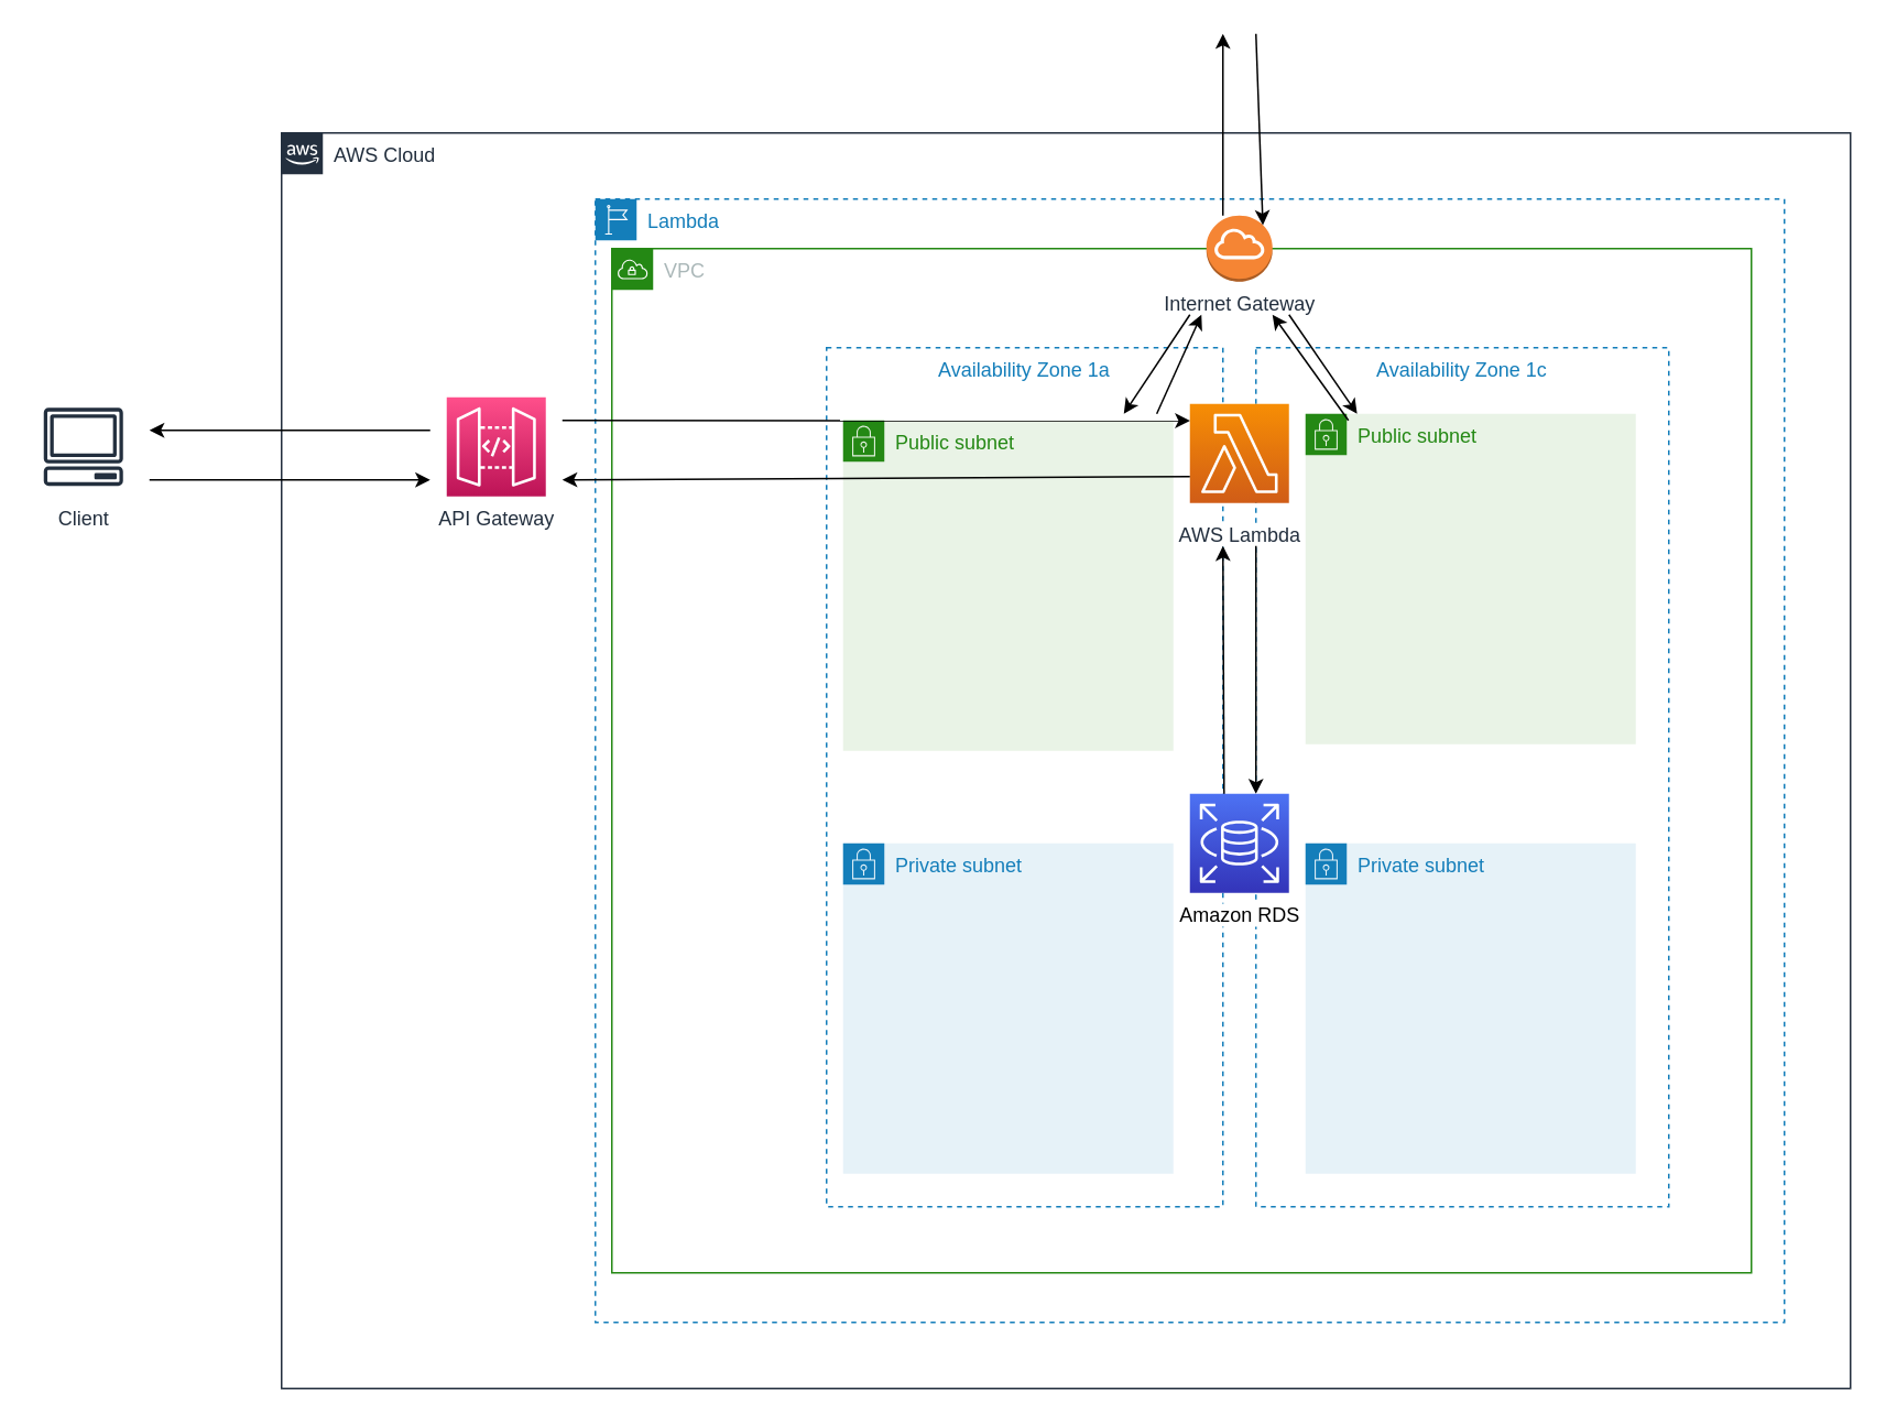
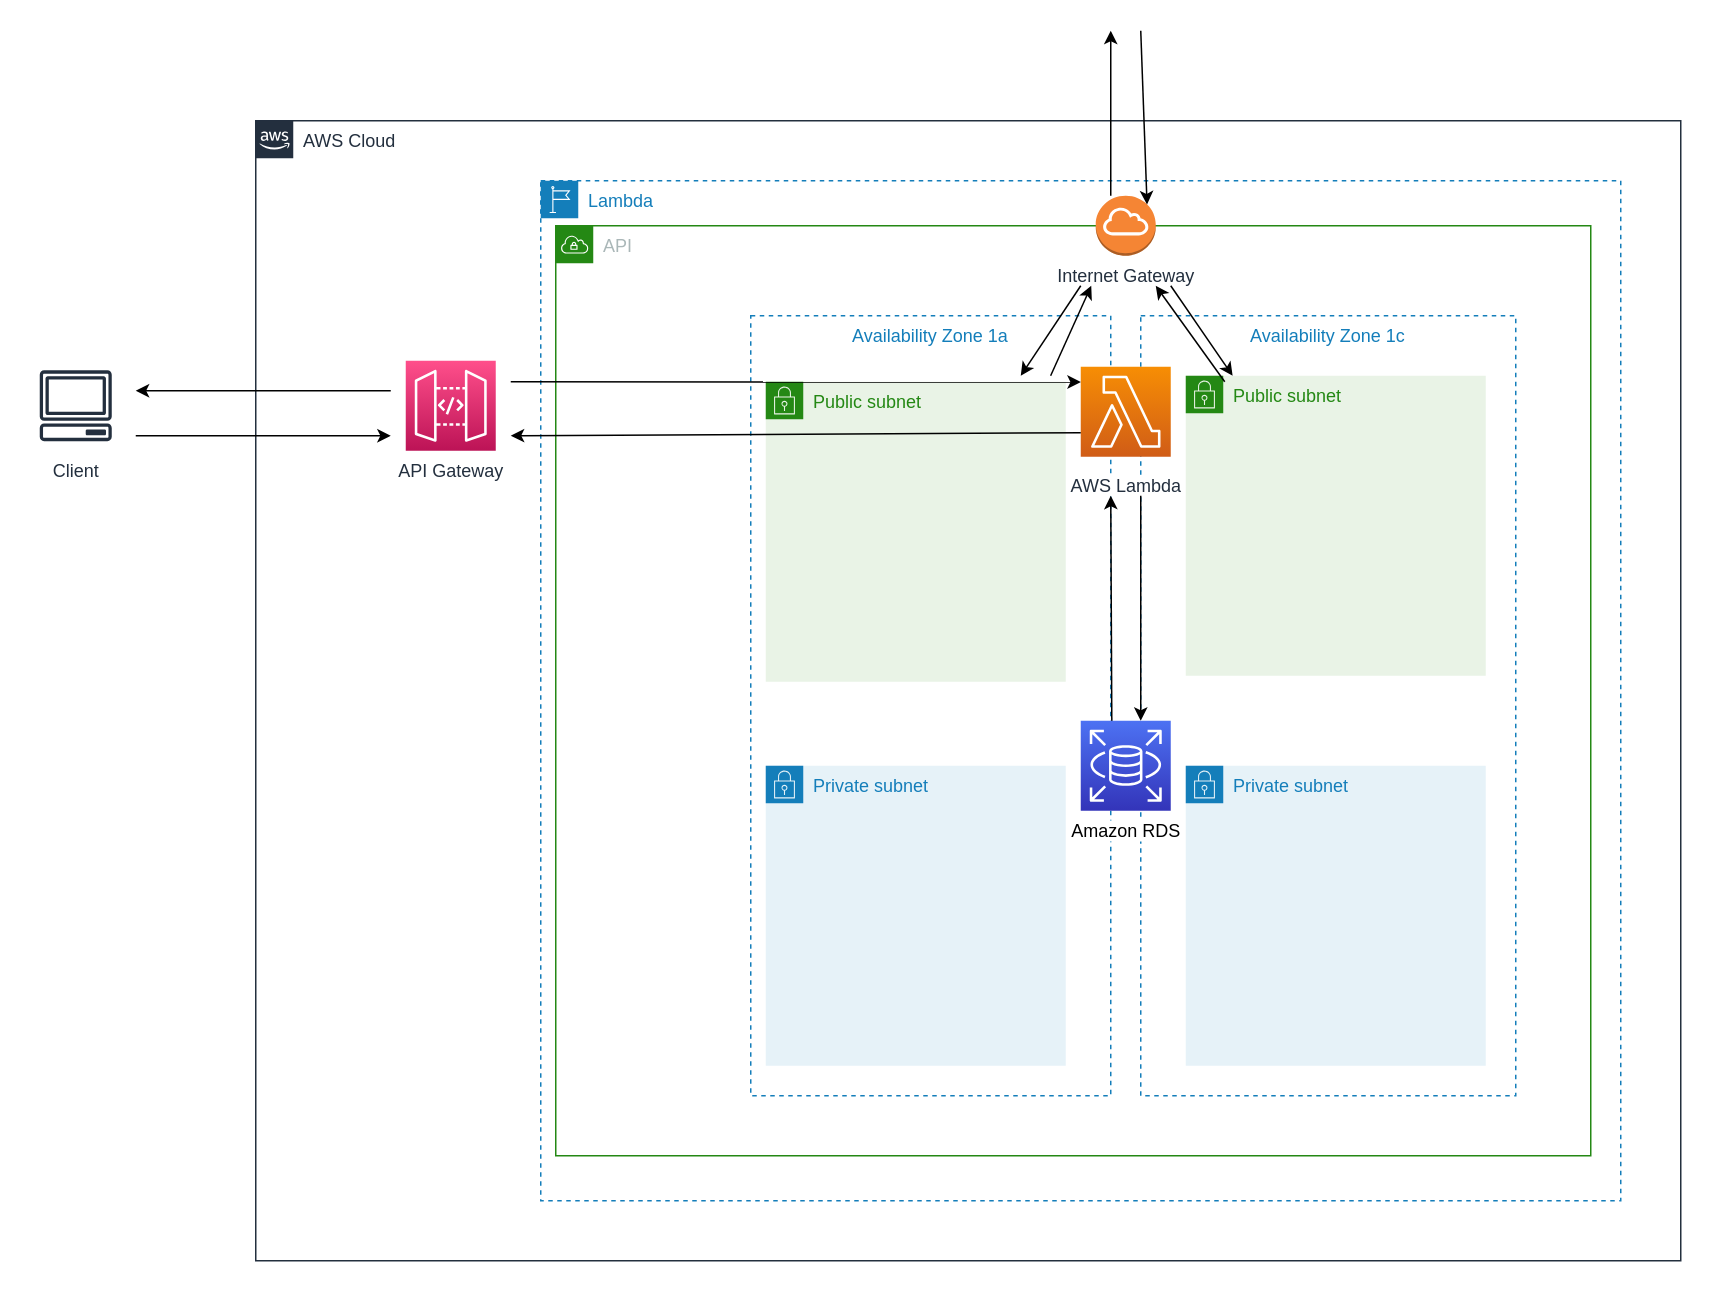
- <mxCell id="2" value="VPC" style="points=[[0,0],[0.25,0],[0.5,0],[0.75,0],[1,0],[1,0.25],[1,0.5],[1,0.75],[1,1],[0.75,1],[0.5,1],[0.25,1],[0,1],[0,0.75],[0,0.5],[0,0.25]];outlineConnect=0;gradientColor=none;html=1;whiteSpace=wrap;fontSize=12;fontStyle=0;container=1;pointerEvents=0;collapsible=0;recursiveResize=0;shape=mxgraph.aws4.group;grIcon=mxgraph.aws4.group_vpc;strokeColor=#248814;fillColor=none;verticalAlign=top;align=left;spacingLeft=30;fontColor=#AAB7B8;dashed=0;sketch=0;fontFamily=Helvetica;" vertex="1" parent="1"><mxGeometry x="370" y="150" width="690" height="620" as="geometry" /></mxCell>
+ <mxCell id="2" value="API" style="points=[[0,0],[0.25,0],[0.5,0],[0.75,0],[1,0],[1,0.25],[1,0.5],[1,0.75],[1,1],[0.75,1],[0.5,1],[0.25,1],[0,1],[0,0.75],[0,0.5],[0,0.25]];outlineConnect=0;gradientColor=none;html=1;whiteSpace=wrap;fontSize=12;fontStyle=0;container=1;pointerEvents=0;collapsible=0;recursiveResize=0;shape=mxgraph.aws4.group;grIcon=mxgraph.aws4.group_vpc;strokeColor=#248814;fillColor=none;verticalAlign=top;align=left;spacingLeft=30;fontColor=#AAB7B8;dashed=0;sketch=0;fontFamily=Helvetica;" vertex="1" parent="1"><mxGeometry x="370" y="150" width="690" height="620" as="geometry" /></mxCell>
